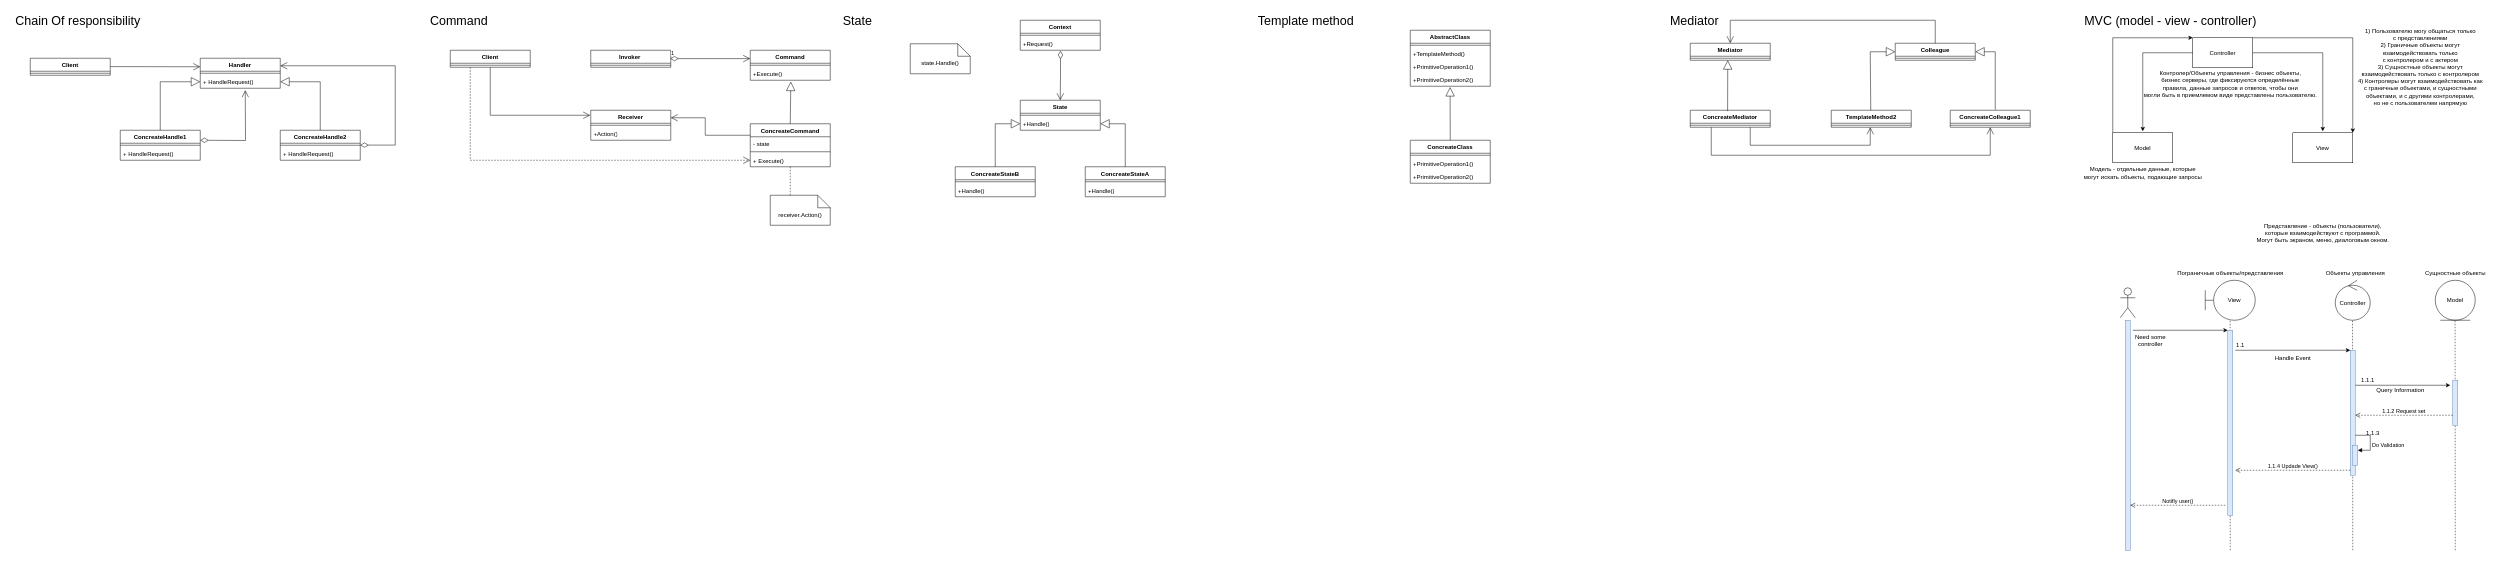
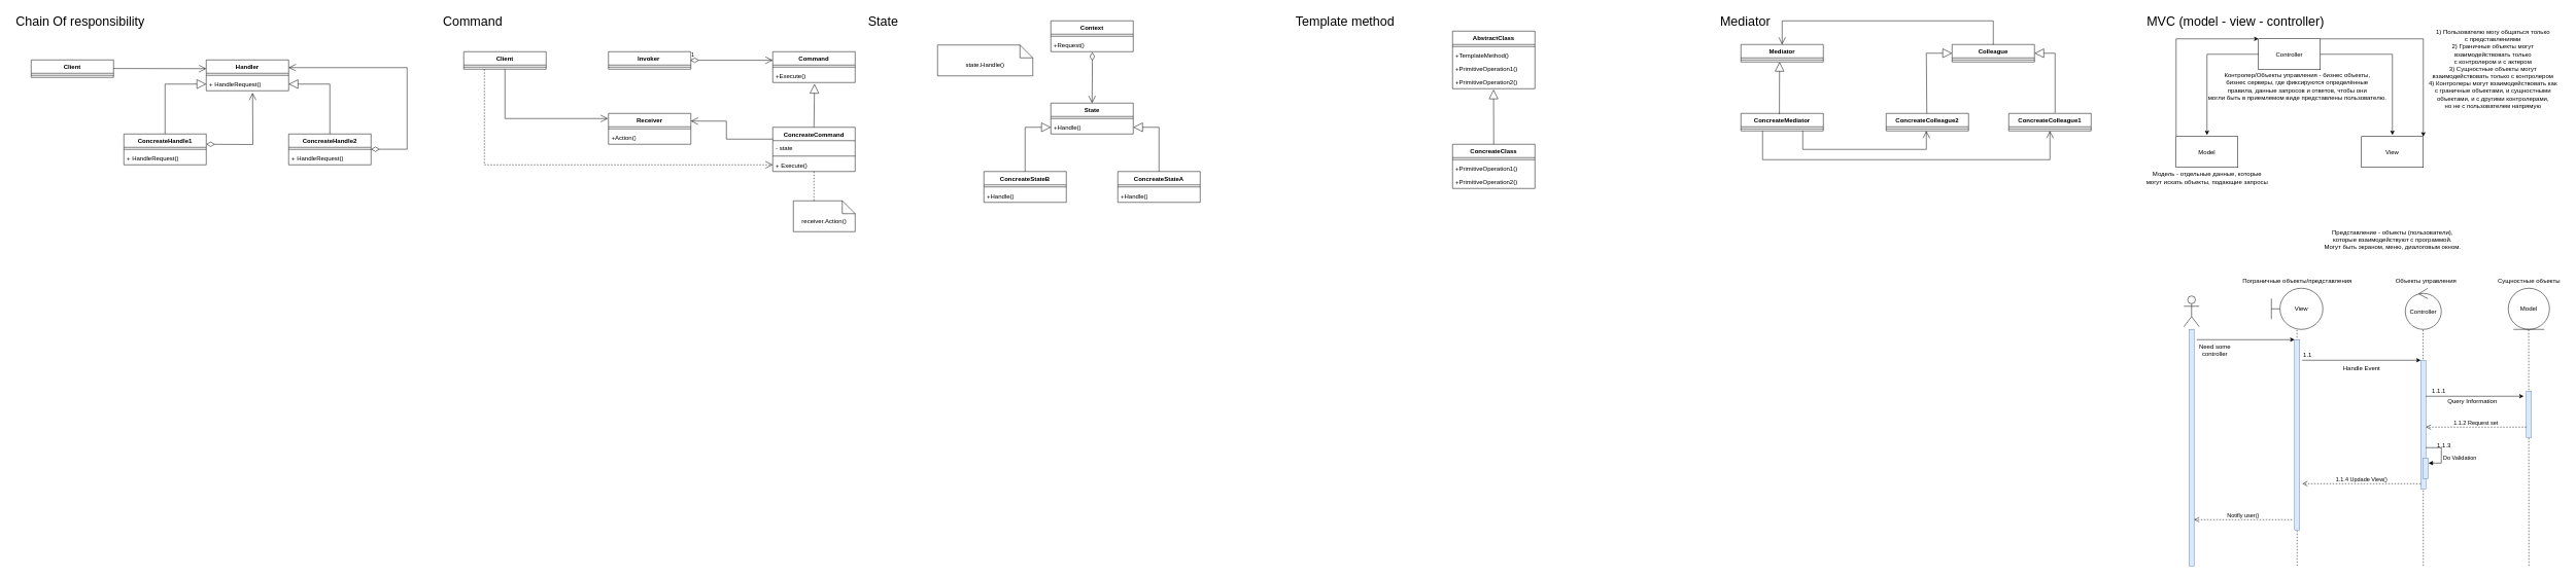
- <mxCell id="55" value="state.Handle()" style="shape=note2;boundedLbl=1;whiteSpace=wrap;html=1;size=25;verticalAlign=top;align=center;" vertex="1" parent="1"><mxGeometry x="1820" y="87" width="120" height="60" as="geometry" /></mxCell>
+ <mxCell id="55" value="state.Handle()" style="shape=note2;boundedLbl=1;whiteSpace=wrap;html=1;size=25;verticalAlign=top;align=center;" vertex="1" parent="1"><mxGeometry x="1820" y="87" width="185" height="60" as="geometry" /></mxCell>
- <mxCell id="79" value="TemplateMethod2" style="swimlane;fontStyle=1;align=center;verticalAlign=top;childLayout=stackLayout;horizontal=1;startSize=26;horizontalStack=0;resizeParent=1;resizeParentMax=0;resizeLast=0;collapsible=1;marginBottom=0;whiteSpace=wrap;html=1;" vertex="1" parent="1"><mxGeometry x="3662" y="220" width="160" height="34" as="geometry" /></mxCell>
+ <mxCell id="79" value="ConcreateColleague2" style="swimlane;fontStyle=1;align=center;verticalAlign=top;childLayout=stackLayout;horizontal=1;startSize=26;horizontalStack=0;resizeParent=1;resizeParentMax=0;resizeLast=0;collapsible=1;marginBottom=0;whiteSpace=wrap;html=1;" vertex="1" parent="1"><mxGeometry x="3662" y="220" width="160" height="34" as="geometry" /></mxCell>
